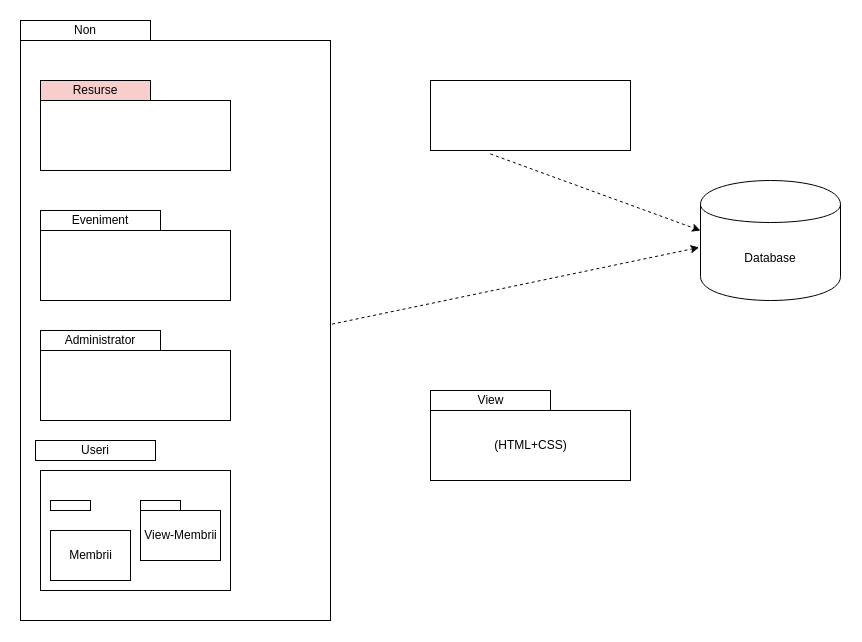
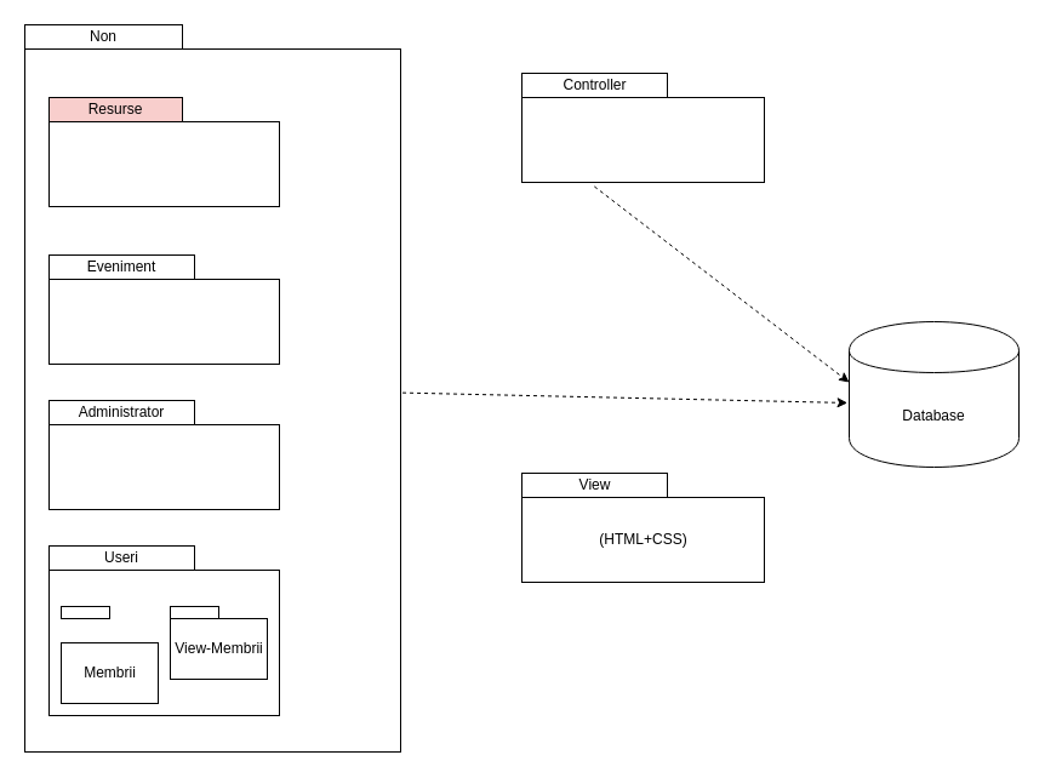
+ <mxCell id="17" value="Controller" style="html=1;dashed=0;whitespace=wrap;fillColor=none;" vertex="1" parent="1"><mxGeometry x="430" y="60" width="120" height="20" as="geometry" /></mxCell>
- <mxCell id="20" value="Database" style="shape=cylinder;whiteSpace=wrap;html=1;boundedLbl=1;backgroundOutline=1;fillColor=none;" vertex="1" parent="1"><mxGeometry x="700" y="180" width="140" height="120" as="geometry" /></mxCell>
+ <mxCell id="20" value="Database" style="shape=cylinder;whiteSpace=wrap;html=1;boundedLbl=1;backgroundOutline=1;fillColor=none;" vertex="1" parent="1"><mxGeometry x="700" y="265" width="140" height="120" as="geometry" /></mxCell>
- <mxCell id="6" value="Useri" style="rounded=0;whiteSpace=wrap;html=1;" vertex="1" parent="1"><mxGeometry x="35" y="440" width="120" height="20" as="geometry" /></mxCell>
+ <mxCell id="6" value="Useri" style="rounded=0;whiteSpace=wrap;html=1;" vertex="1" parent="1"><mxGeometry x="40" y="450" width="120" height="20" as="geometry" /></mxCell>
